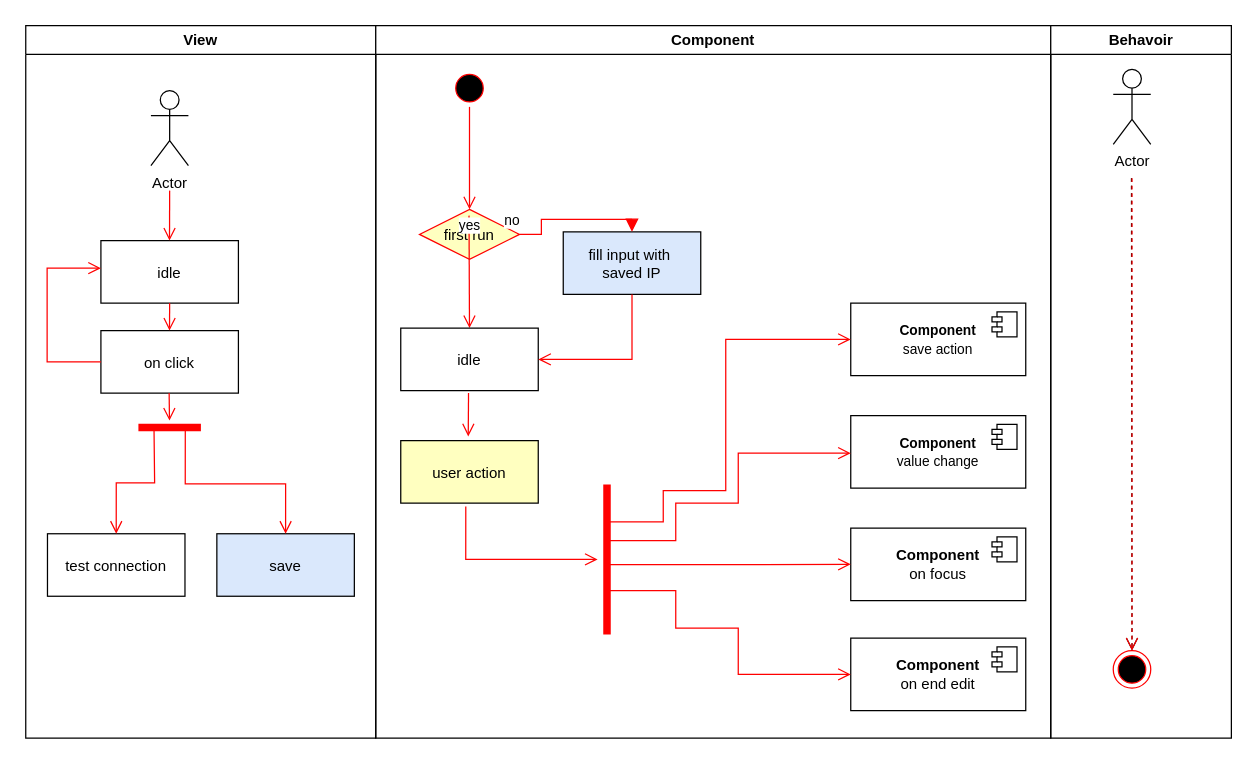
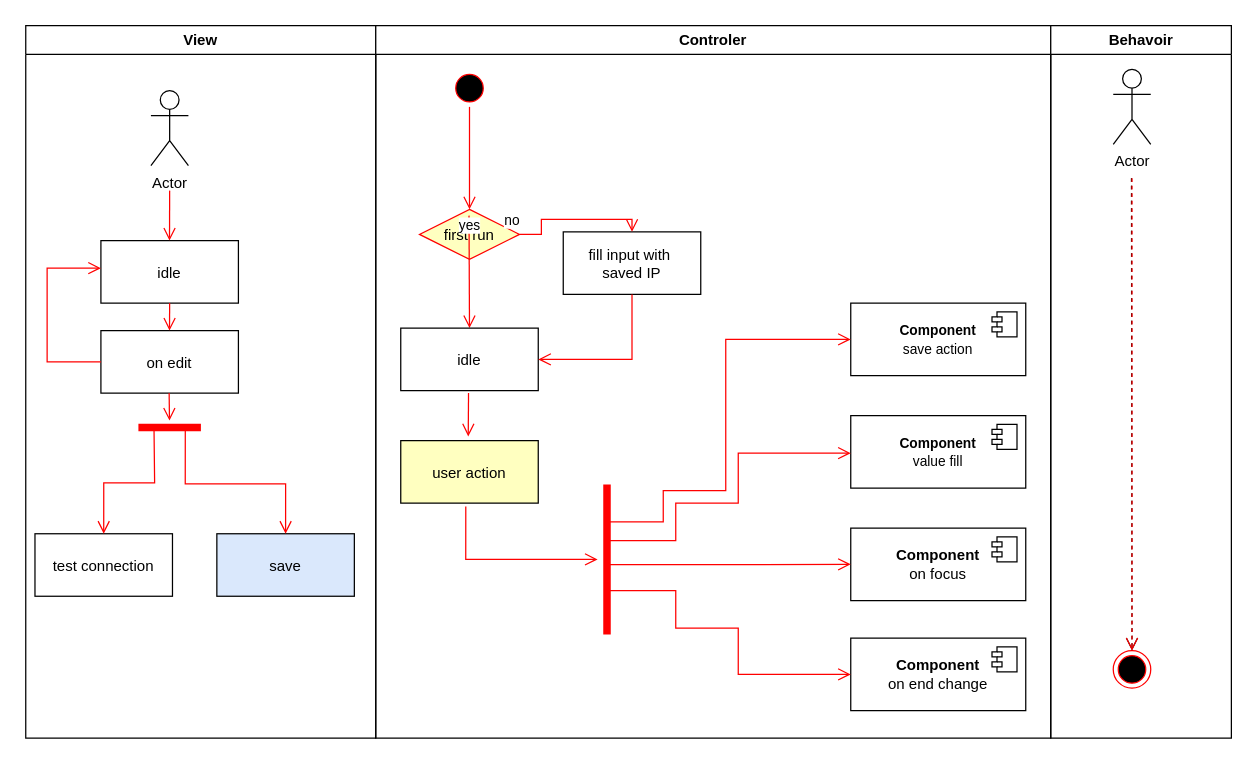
- <mxCell id="15" value="Component" style="swimlane;whiteSpace=wrap" parent="1" vertex="1"><mxGeometry x="300" y="20" width="540" height="570" as="geometry" /></mxCell>
+ <mxCell id="15" value="Controler" style="swimlane;whiteSpace=wrap" parent="1" vertex="1"><mxGeometry x="300" y="20" width="540" height="570" as="geometry" /></mxCell>
- <mxCell id="22" value="" style="edgeStyle=orthogonalEdgeStyle;elbow=horizontal;verticalAlign=bottom;endArrow=block;endSize=8;strokeColor=#FF0000;endFill=1;rounded=0;entryX=0.5;entryY=0;entryDx=0;entryDy=0;exitX=1;exitY=0.5;exitDx=0;exitDy=0;" parent="15" source="18" target="21" edge="1"><mxGeometry x="-549" y="-344" as="geometry"><mxPoint x="167.51" y="143" as="targetPoint" /><mxPoint x="167.51" y="121" as="sourcePoint" /></mxGeometry></mxCell>
+ <mxCell id="22" value="" style="edgeStyle=orthogonalEdgeStyle;elbow=horizontal;verticalAlign=bottom;endArrow=open;endSize=8;strokeColor=#FF0000;endFill=1;rounded=0;entryX=0.5;entryY=0;entryDx=0;entryDy=0;exitX=1;exitY=0.5;exitDx=0;exitDy=0;" parent="15" source="18" target="21" edge="1"><mxGeometry x="-549" y="-344" as="geometry"><mxPoint x="167.51" y="143" as="targetPoint" /><mxPoint x="167.51" y="121" as="sourcePoint" /></mxGeometry></mxCell>
- <mxCell id="21" value="fill input with &#10;saved IP" style="fillColor=#dae8fc;" parent="15" vertex="1"><mxGeometry x="150" y="165" width="110" height="50" as="geometry" /></mxCell>
+ <mxCell id="21" value="fill input with &#10;saved IP" style="" parent="15" vertex="1"><mxGeometry x="150" y="165" width="110" height="50" as="geometry" /></mxCell>
- <mxCell id="9" value="on click" style="" parent="2" vertex="1"><mxGeometry x="60.13" y="244" width="110" height="50" as="geometry" /></mxCell>
+ <mxCell id="9" value="on edit" style="" parent="2" vertex="1"><mxGeometry x="60.13" y="244" width="110" height="50" as="geometry" /></mxCell>
- <mxCell id="26" value="&lt;font style=&quot;font-size: 11px;&quot;&gt;&lt;b&gt;Component&lt;/b&gt;&lt;br&gt;value change&lt;br&gt;&lt;/font&gt;" style="html=1;dropTarget=0;whiteSpace=wrap;" parent="15" vertex="1"><mxGeometry x="380" y="312" width="140" height="58" as="geometry" /></mxCell>
+ <mxCell id="26" value="&lt;font style=&quot;font-size: 11px;&quot;&gt;&lt;b&gt;Component&lt;/b&gt;&lt;br&gt;value fill&lt;br&gt;&lt;/font&gt;" style="html=1;dropTarget=0;whiteSpace=wrap;" parent="15" vertex="1"><mxGeometry x="380" y="312" width="140" height="58" as="geometry" /></mxCell>
- <mxCell id="6" value="test connection" style="" parent="2" vertex="1"><mxGeometry x="17.38" y="406.5" width="110" height="50" as="geometry" /></mxCell>
+ <mxCell id="6" value="test connection" style="" parent="2" vertex="1"><mxGeometry x="7.38" y="406.5" width="110" height="50" as="geometry" /></mxCell>
- <mxCell id="30" value="&lt;b&gt;Component&lt;/b&gt;&lt;br&gt;on end edit" style="html=1;dropTarget=0;whiteSpace=wrap;" parent="15" vertex="1"><mxGeometry x="380" y="490" width="140" height="58" as="geometry" /></mxCell>
+ <mxCell id="30" value="&lt;b&gt;Component&lt;/b&gt;&lt;br&gt;on end change" style="html=1;dropTarget=0;whiteSpace=wrap;" parent="15" vertex="1"><mxGeometry x="380" y="490" width="140" height="58" as="geometry" /></mxCell>
